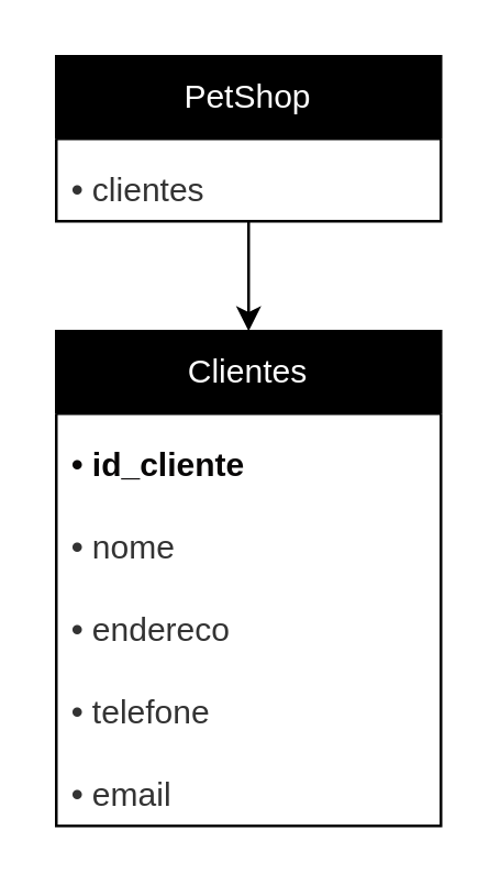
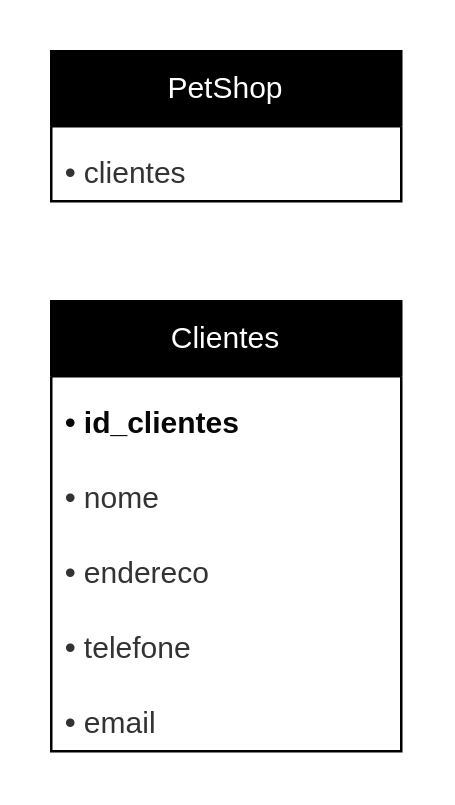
- <mxCell id="2" style="edgeStyle=orthogonalEdgeStyle;rounded=0;orthogonalLoop=1;jettySize=auto;html=1;exitX=0.5;exitY=1;exitDx=0;exitDy=0;entryX=0.5;entryY=0;entryDx=0;entryDy=0;" edge="1" parent="1" source="3" target="5"><mxGeometry relative="1" as="geometry" /></mxCell>
- <mxCell id="6" value="&lt;h1 style=&quot;margin: 0px 0px 5px; padding: 0px; font-variant-numeric: normal; font-variant-east-asian: normal; font-variant-alternates: normal; font-kerning: auto; font-optical-sizing: auto; font-feature-settings: normal; font-variation-settings: normal; font-stretch: normal; line-height: 1;&quot;&gt;&lt;font color=&quot;#080606&quot;&gt;&lt;font style=&quot;font-size: 12px;&quot;&gt;• id_&lt;/font&gt;&lt;font style=&quot;font-size: 12px;&quot;&gt;cliente&lt;/font&gt;&lt;/font&gt;&lt;/h1&gt;" style="text;strokeColor=none;fillColor=none;align=left;verticalAlign=middle;spacingLeft=4;spacingRight=4;overflow=hidden;points=[[0,0.5],[1,0.5]];portConstraint=eastwest;rotatable=0;whiteSpace=wrap;html=1;" vertex="1" parent="5"><mxGeometry y="30" width="140" height="30" as="geometry" /></mxCell>
+ <mxCell id="6" value="&lt;h1 style=&quot;margin: 0px 0px 5px; padding: 0px; font-variant-numeric: normal; font-variant-east-asian: normal; font-variant-alternates: normal; font-kerning: auto; font-optical-sizing: auto; font-feature-settings: normal; font-variation-settings: normal; font-stretch: normal; line-height: 1;&quot;&gt;&lt;font color=&quot;#080606&quot;&gt;&lt;font style=&quot;font-size: 12px;&quot;&gt;• id_&lt;/font&gt;&lt;font style=&quot;font-size: 12px;&quot;&gt;clientes&lt;/font&gt;&lt;/font&gt;&lt;/h1&gt;" style="text;strokeColor=none;fillColor=none;align=left;verticalAlign=middle;spacingLeft=4;spacingRight=4;overflow=hidden;points=[[0,0.5],[1,0.5]];portConstraint=eastwest;rotatable=0;whiteSpace=wrap;html=1;" vertex="1" parent="5"><mxGeometry y="30" width="140" height="30" as="geometry" /></mxCell>
